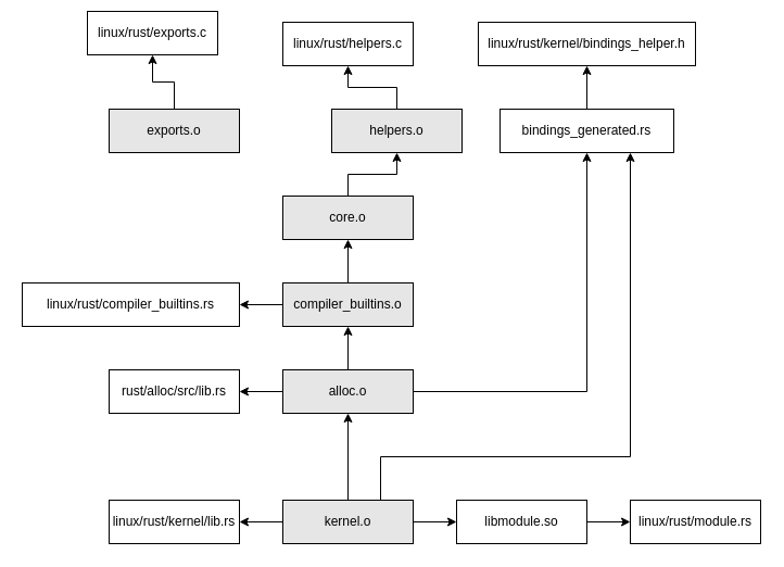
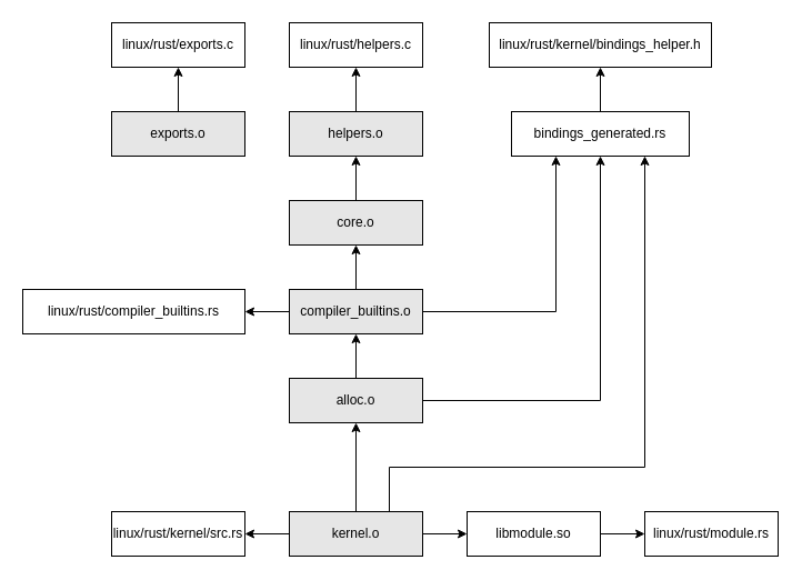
- <mxCell id="23" value="linux/rust/exports.c" style="rounded=0;whiteSpace=wrap;html=1;" parent="1" vertex="1"><mxGeometry x="80" y="10" width="120" height="40" as="geometry" /></mxCell>
+ <mxCell id="23" value="linux/rust/exports.c" style="rounded=0;whiteSpace=wrap;html=1;" parent="1" vertex="1"><mxGeometry x="100" y="20" width="120" height="40" as="geometry" /></mxCell>
- <mxCell id="9" value="helpers.o" style="rounded=0;whiteSpace=wrap;html=1;fillColor=#E6E6E6;" parent="1" vertex="1"><mxGeometry x="305" y="100" width="120" height="40" as="geometry" /></mxCell>
+ <mxCell id="9" value="helpers.o" style="rounded=0;whiteSpace=wrap;html=1;fillColor=#E6E6E6;" parent="1" vertex="1"><mxGeometry x="260" y="100" width="120" height="40" as="geometry" /></mxCell>
+ <mxCell id="6" style="edgeStyle=orthogonalEdgeStyle;rounded=0;orthogonalLoop=1;jettySize=auto;html=1;entryX=0.25;entryY=1;entryDx=0;entryDy=0;" parent="1" source="7" target="20" edge="1"><mxGeometry relative="1" as="geometry" /></mxCell>
- <mxCell id="24" value="rust/alloc/src/lib.rs" style="rounded=0;whiteSpace=wrap;html=1;" parent="1" vertex="1"><mxGeometry x="100" y="340" width="120" height="40" as="geometry" /></mxCell>
- <mxCell id="10" style="edgeStyle=orthogonalEdgeStyle;rounded=0;orthogonalLoop=1;jettySize=auto;html=1;entryX=1;entryY=0.5;entryDx=0;entryDy=0;" parent="1" source="13" target="24" edge="1"><mxGeometry relative="1" as="geometry" /></mxCell>
- <mxCell id="14" value="linux/rust/kernel/lib.rs" style="rounded=0;whiteSpace=wrap;html=1;" parent="1" vertex="1"><mxGeometry x="100" y="460" width="120" height="40" as="geometry" /></mxCell>
+ <mxCell id="14" value="linux/rust/kernel/src.rs" style="rounded=0;whiteSpace=wrap;html=1;" parent="1" vertex="1"><mxGeometry x="100" y="460" width="120" height="40" as="geometry" /></mxCell>
